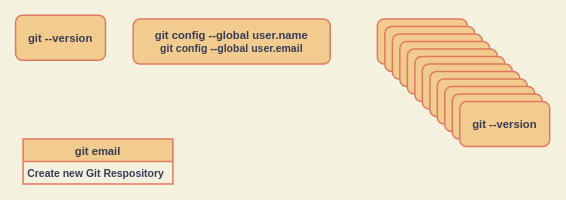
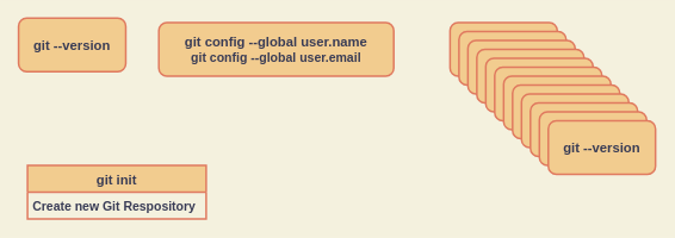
- <mxCell id="16" value="git email" style="swimlane;fontStyle=1;childLayout=stackLayout;horizontal=1;startSize=30;horizontalStack=0;resizeParent=1;resizeParentMax=0;resizeLast=0;collapsible=1;marginBottom=0;rounded=0;shadow=0;glass=0;sketch=0;fontColor=#393C56;strokeColor=#E07A5F;strokeWidth=2;fillColor=#F2CC8F;fontSize=15;" vertex="1" parent="1"><mxGeometry x="30" y="185" width="200" height="60" as="geometry" /></mxCell>
+ <mxCell id="16" value="git init" style="swimlane;fontStyle=1;childLayout=stackLayout;horizontal=1;startSize=30;horizontalStack=0;resizeParent=1;resizeParentMax=0;resizeLast=0;collapsible=1;marginBottom=0;rounded=0;shadow=0;glass=0;sketch=0;fontColor=#393C56;strokeColor=#E07A5F;strokeWidth=2;fillColor=#F2CC8F;fontSize=15;" vertex="1" parent="1"><mxGeometry x="30" y="185" width="200" height="60" as="geometry" /></mxCell>
